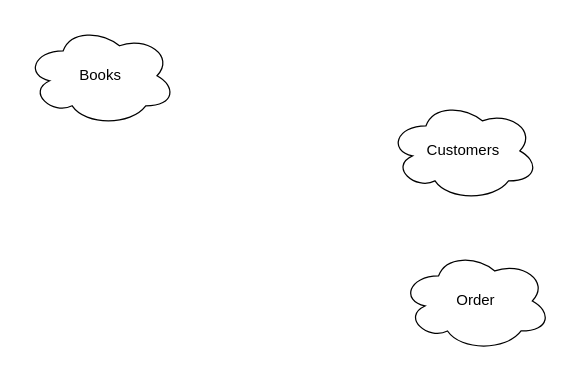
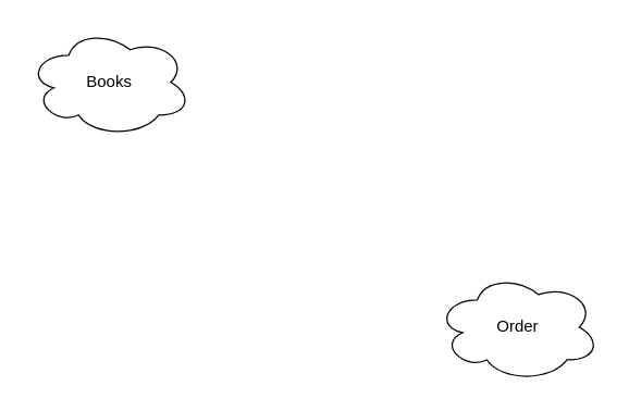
- <mxCell id="3" value="Customers" style="ellipse;shape=cloud;whiteSpace=wrap;html=1;" vertex="1" parent="1"><mxGeometry x="310" y="80" width="120" height="80" as="geometry" /></mxCell>
